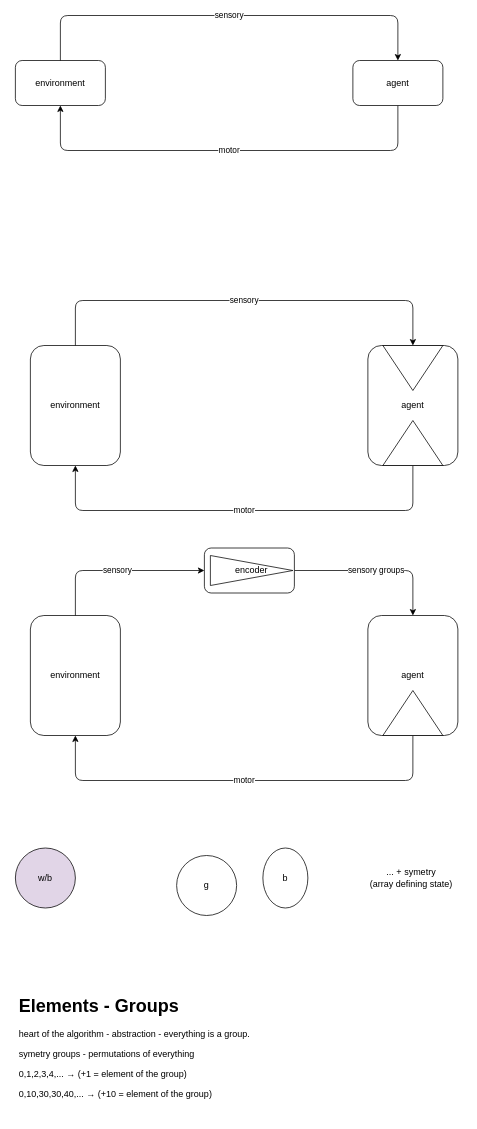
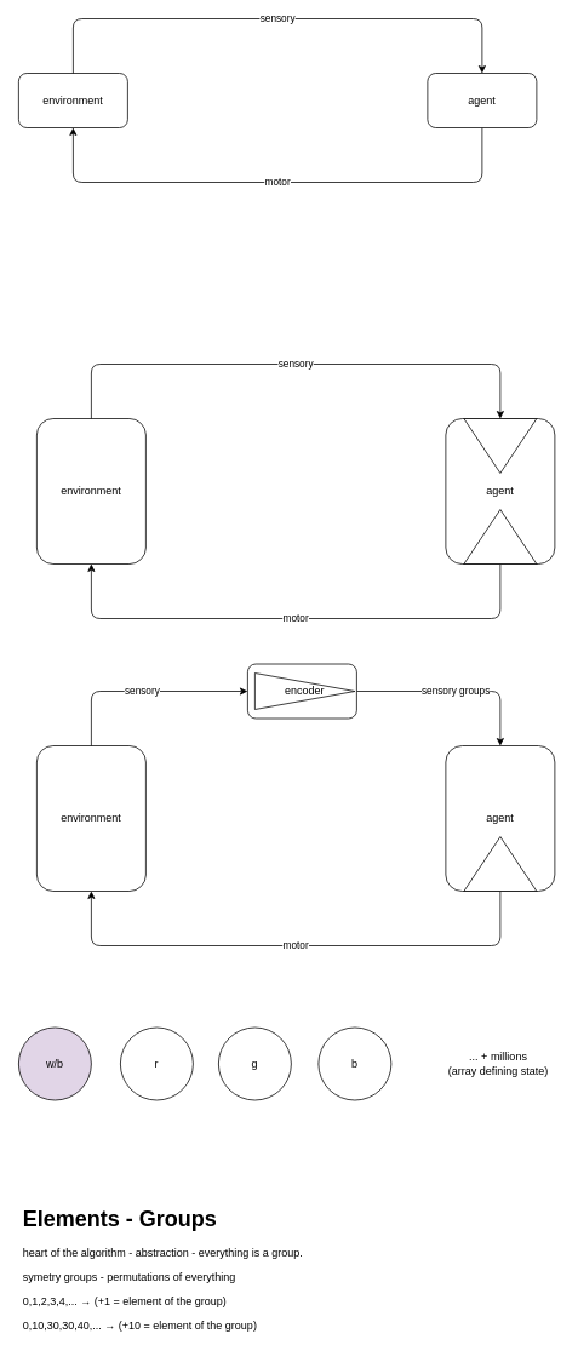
+ <mxCell id="21" value="r" style="ellipse;whiteSpace=wrap;html=1;aspect=fixed;" vertex="1" parent="1"><mxGeometry x="132" y="1130" width="80" height="80" as="geometry" /></mxCell>
- <mxCell id="23" value="b" style="ellipse;whiteSpace=wrap;html=1;aspect=fixed;" vertex="1" parent="1"><mxGeometry x="350" y="1130" width="60" height="80" as="geometry" /></mxCell>
+ <mxCell id="23" value="b" style="ellipse;whiteSpace=wrap;html=1;aspect=fixed;" vertex="1" parent="1"><mxGeometry x="350" y="1130" width="80" height="80" as="geometry" /></mxCell>
- <mxCell id="24" value="... + symetry&lt;br&gt;(array defining state)" style="text;html=1;strokeColor=none;fillColor=none;align=center;verticalAlign=middle;whiteSpace=wrap;rounded=0;" vertex="1" parent="1"><mxGeometry x="490" y="1155" width="116" height="30" as="geometry" /></mxCell>
+ <mxCell id="24" value="... + millions&lt;br&gt;(array defining state)" style="text;html=1;strokeColor=none;fillColor=none;align=center;verticalAlign=middle;whiteSpace=wrap;rounded=0;" vertex="1" parent="1"><mxGeometry x="490" y="1155" width="116" height="30" as="geometry" /></mxCell>
- <mxCell id="22" value="g" style="ellipse;whiteSpace=wrap;html=1;aspect=fixed;" vertex="1" parent="1"><mxGeometry x="235" y="1140" width="80" height="80" as="geometry" /></mxCell>
+ <mxCell id="22" value="g" style="ellipse;whiteSpace=wrap;html=1;aspect=fixed;" vertex="1" parent="1"><mxGeometry x="240" y="1130" width="80" height="80" as="geometry" /></mxCell>
